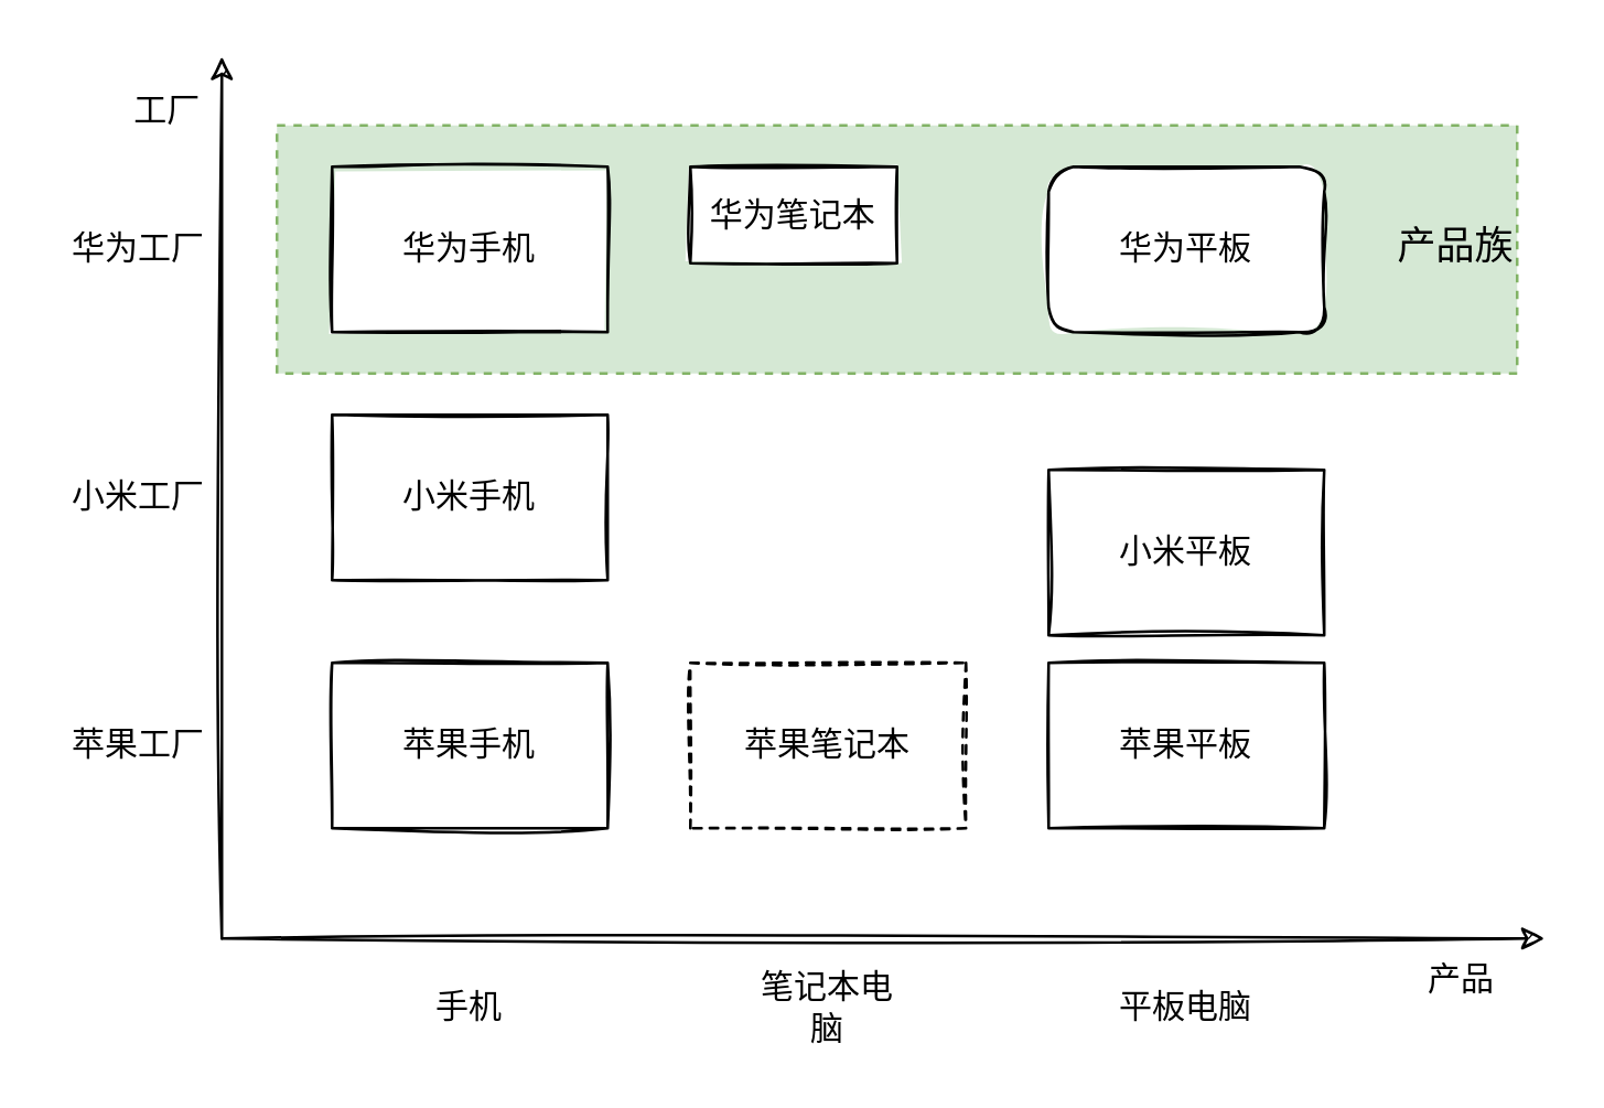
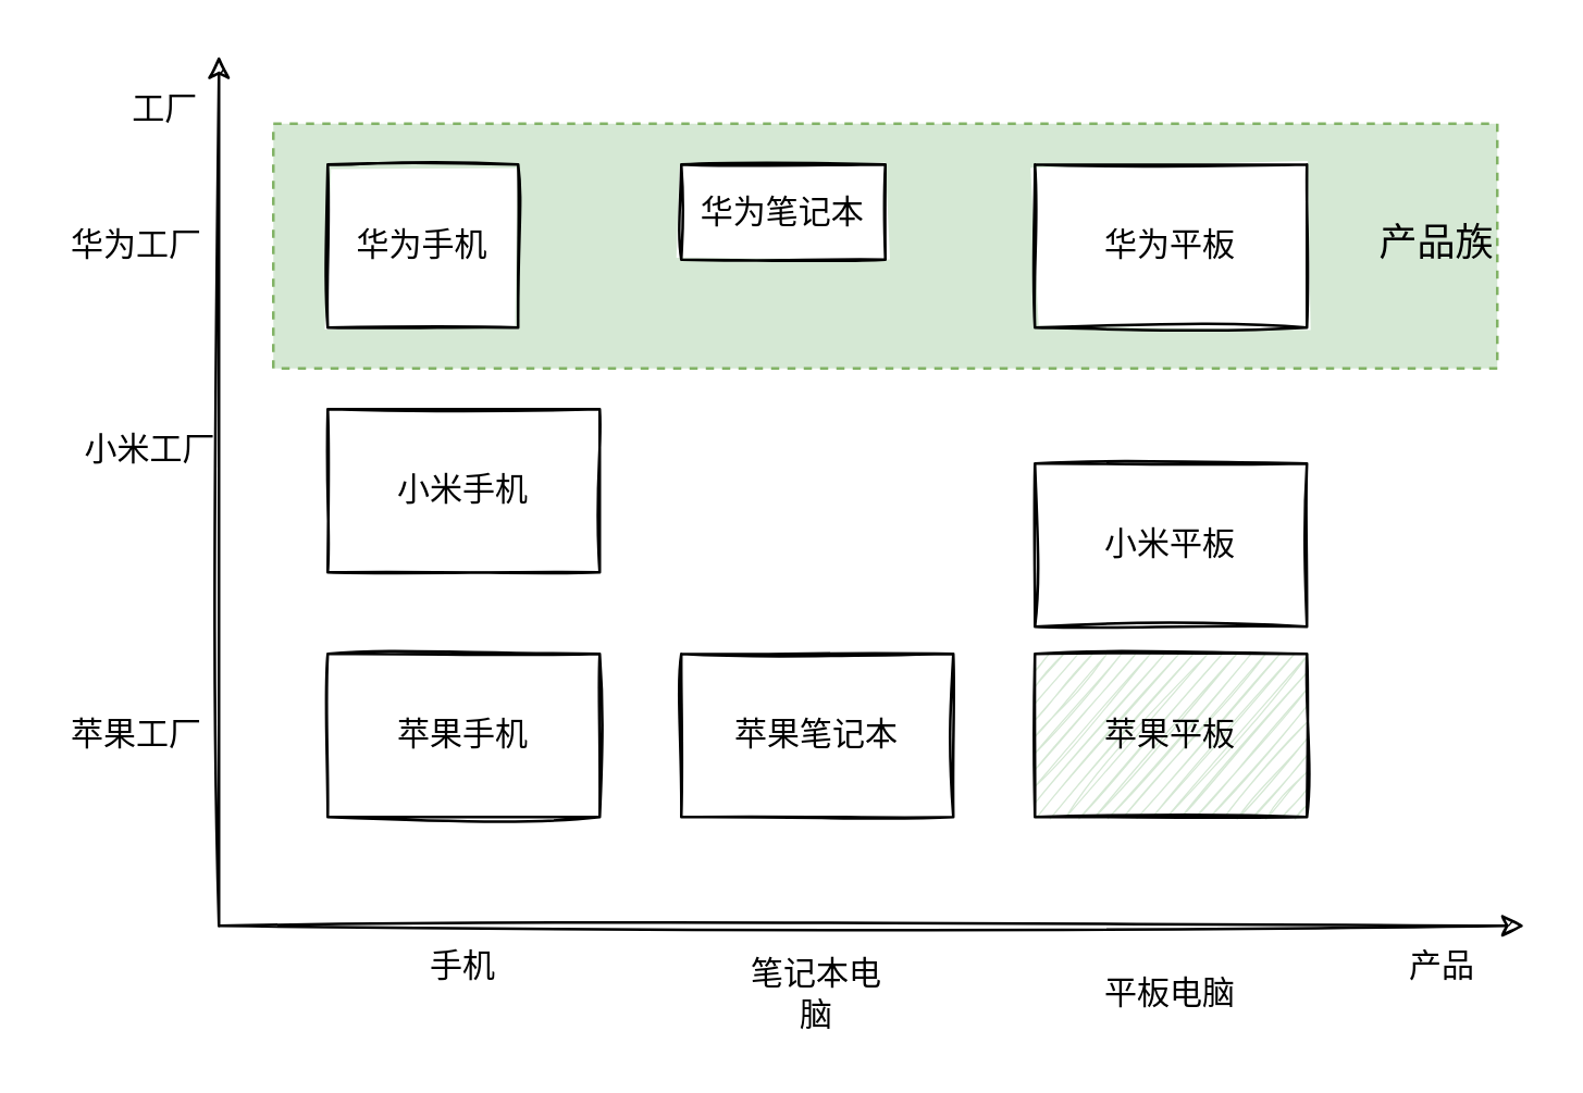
- <mxCell id="7" value="华为手机" style="rounded=0;whiteSpace=wrap;html=1;sketch=1;" vertex="1" parent="1"><mxGeometry x="120" y="60" width="100" height="60" as="geometry" /></mxCell>
+ <mxCell id="7" value="华为手机" style="rounded=0;whiteSpace=wrap;html=1;sketch=1;" vertex="1" parent="1"><mxGeometry x="120" y="60" width="70" height="60" as="geometry" /></mxCell>
- <mxCell id="12" value="华为平板" style="whiteSpace=wrap;html=1;sketch=1;rounded=1;" vertex="1" parent="1"><mxGeometry x="380" y="60" width="100" height="60" as="geometry" /></mxCell>
+ <mxCell id="12" value="华为平板" style="rounded=0;whiteSpace=wrap;html=1;sketch=1;" vertex="1" parent="1"><mxGeometry x="380" y="60" width="100" height="60" as="geometry" /></mxCell>
- <mxCell id="16" value="小米工厂" style="text;html=1;strokeColor=none;fillColor=none;align=center;verticalAlign=middle;whiteSpace=wrap;rounded=0;sketch=1;" vertex="1" parent="1"><mxGeometry x="20" y="165" width="60" height="30" as="geometry" /></mxCell>
+ <mxCell id="16" value="小米工厂" style="text;html=1;strokeColor=none;fillColor=none;align=center;verticalAlign=middle;whiteSpace=wrap;rounded=0;sketch=1;" vertex="1" parent="1"><mxGeometry x="25" y="150" width="60" height="30" as="geometry" /></mxCell>
- <mxCell id="11" value="苹果笔记本" style="rounded=0;whiteSpace=wrap;html=1;sketch=1;dashed=1;" vertex="1" parent="1"><mxGeometry x="250" y="240" width="100" height="60" as="geometry" /></mxCell>
+ <mxCell id="11" value="苹果笔记本" style="rounded=0;whiteSpace=wrap;html=1;sketch=1;" vertex="1" parent="1"><mxGeometry x="250" y="240" width="100" height="60" as="geometry" /></mxCell>
- <mxCell id="14" value="苹果平板" style="rounded=0;whiteSpace=wrap;html=1;sketch=1;" vertex="1" parent="1"><mxGeometry x="380" y="240" width="100" height="60" as="geometry" /></mxCell>
+ <mxCell id="14" value="苹果平板" style="rounded=0;whiteSpace=wrap;html=1;sketch=1;fillColor=#d5e8d4;" vertex="1" parent="1"><mxGeometry x="380" y="240" width="100" height="60" as="geometry" /></mxCell>
- <mxCell id="18" value="手机" style="text;html=1;strokeColor=none;fillColor=none;align=center;verticalAlign=middle;whiteSpace=wrap;rounded=0;sketch=1;" vertex="1" parent="1"><mxGeometry x="140" y="350" width="60" height="30" as="geometry" /></mxCell>
+ <mxCell id="18" value="手机" style="text;html=1;strokeColor=none;fillColor=none;align=center;verticalAlign=middle;whiteSpace=wrap;rounded=0;sketch=1;" vertex="1" parent="1"><mxGeometry x="140" y="340" width="60" height="30" as="geometry" /></mxCell>
